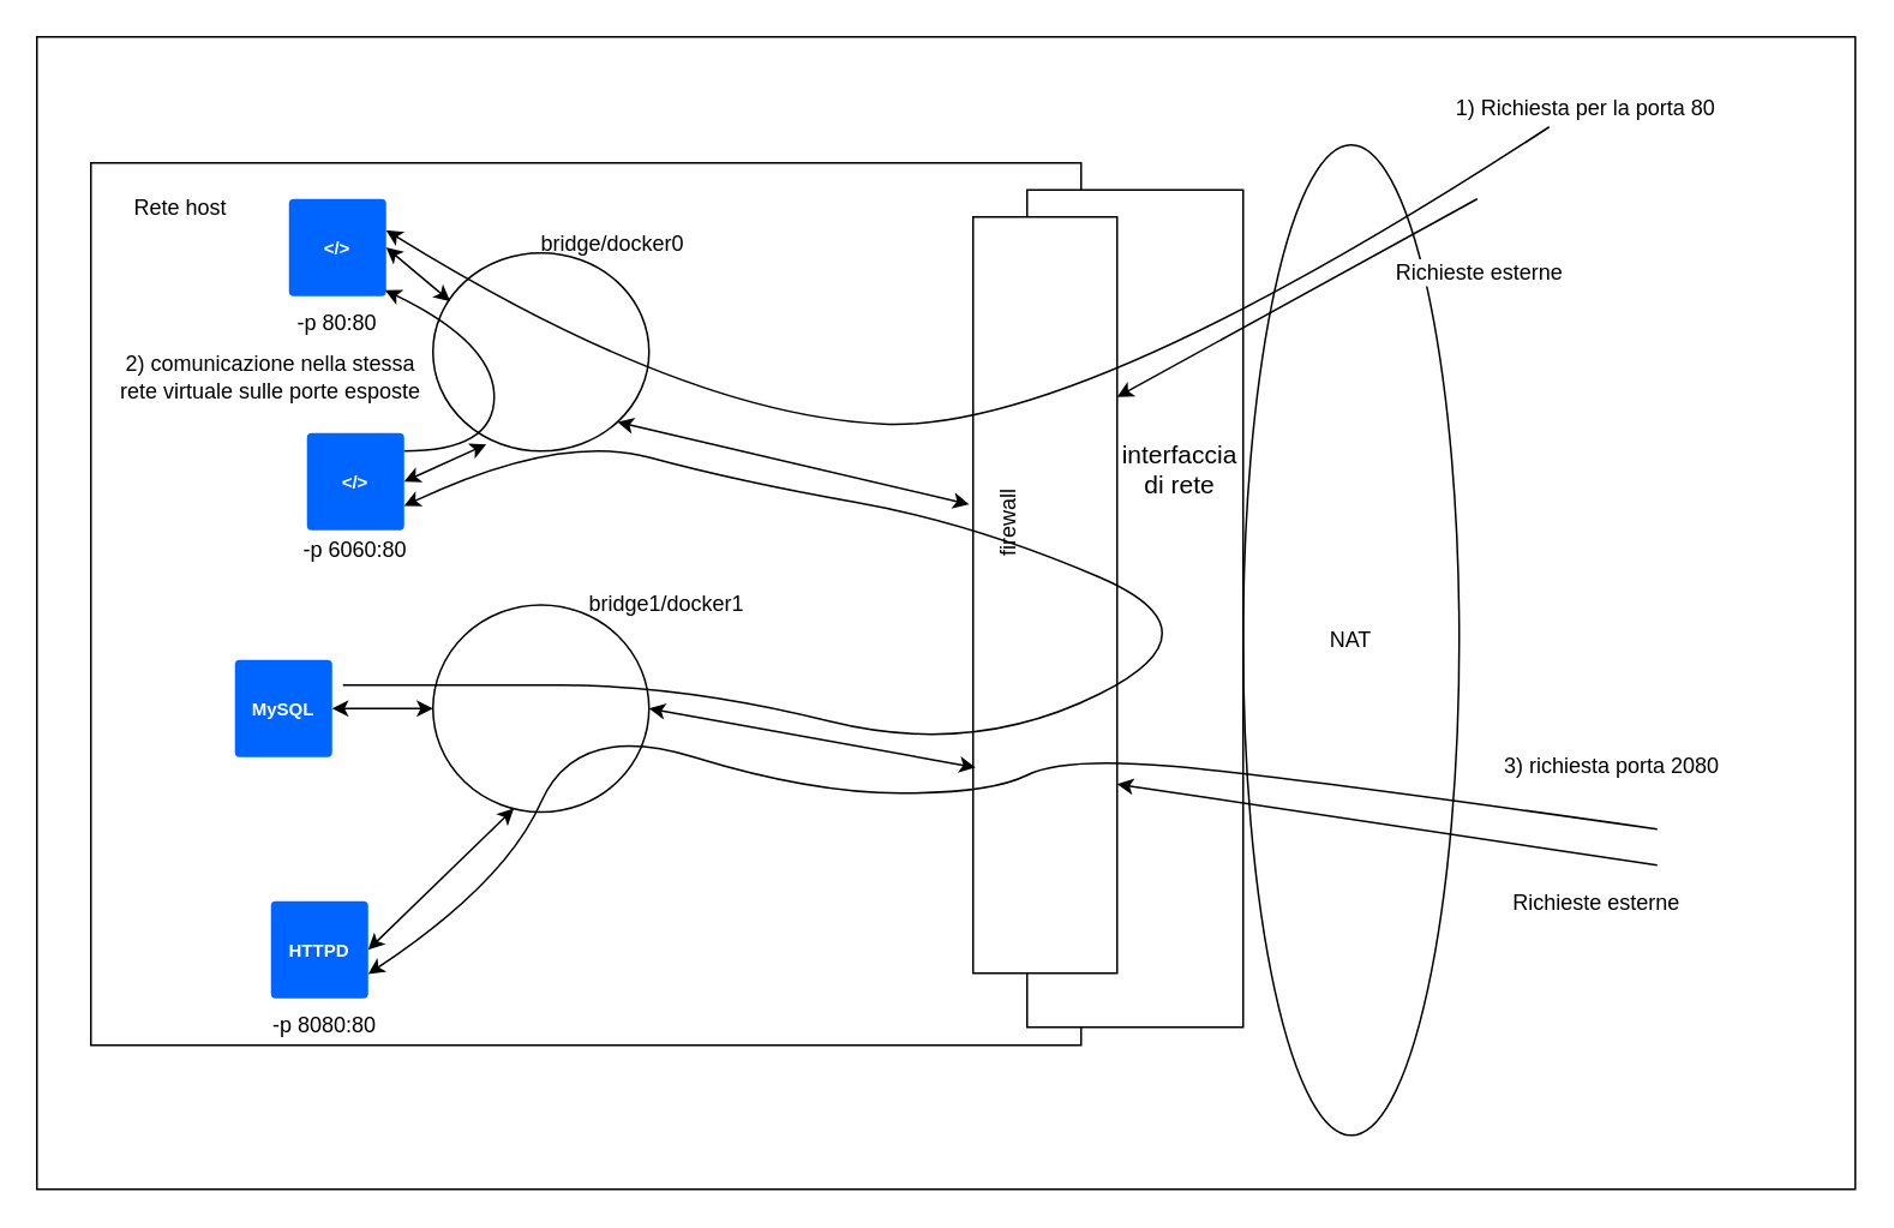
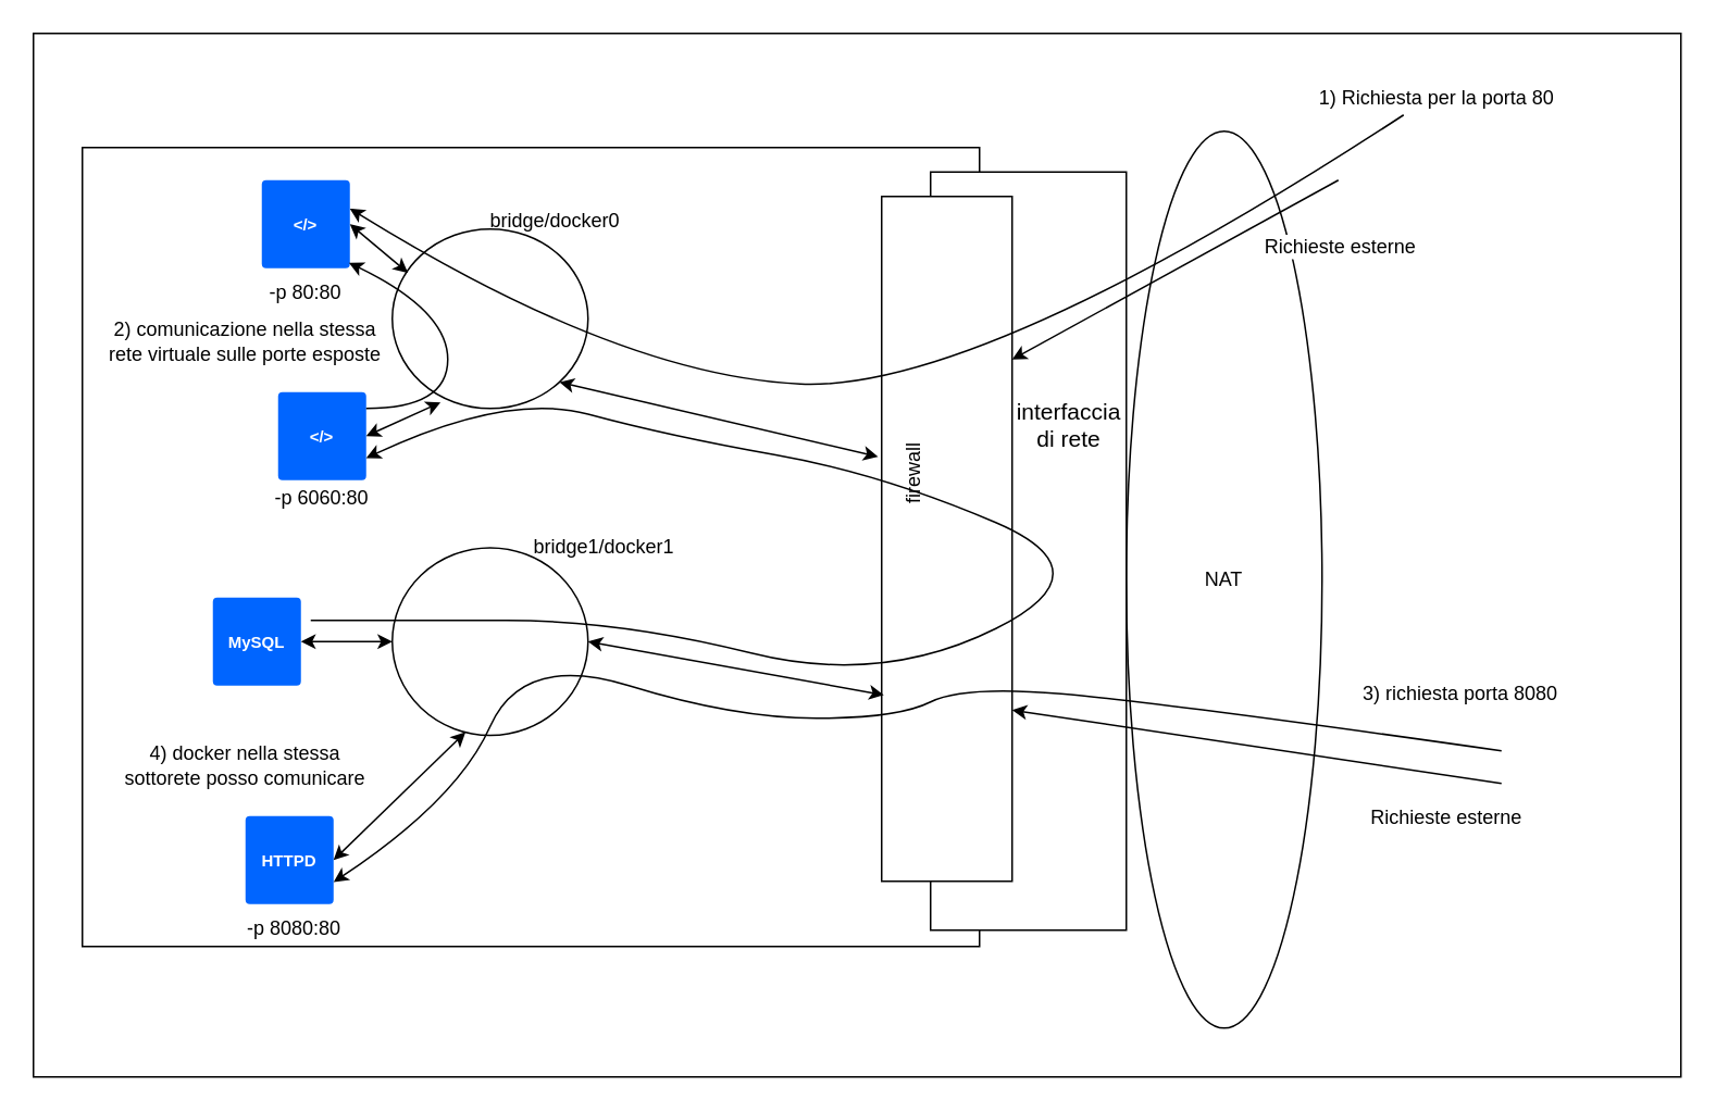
- <mxCell id="11" value="Rete host" style="text;html=1;strokeColor=none;fillColor=none;align=center;verticalAlign=middle;whiteSpace=wrap;rounded=0;fontSize=12;" parent="1" vertex="1"><mxGeometry x="70" y="100" width="60" height="30" as="geometry" /></mxCell>
- <mxCell id="34" value="3) richiesta porta 2080" style="text;html=1;strokeColor=none;fillColor=none;align=center;verticalAlign=middle;whiteSpace=wrap;rounded=0;fontSize=12;" parent="1" vertex="1"><mxGeometry x="820" y="410" width="150" height="30" as="geometry" /></mxCell>
+ <mxCell id="34" value="3) richiesta porta 8080" style="text;html=1;strokeColor=none;fillColor=none;align=center;verticalAlign=middle;whiteSpace=wrap;rounded=0;fontSize=12;" parent="1" vertex="1"><mxGeometry x="820" y="410" width="150" height="30" as="geometry" /></mxCell>
+ <mxCell id="37" value="4) docker nella stessa sottorete posso comunicare" style="text;html=1;strokeColor=none;fillColor=none;align=center;verticalAlign=middle;whiteSpace=wrap;rounded=0;fontSize=12;" parent="1" vertex="1"><mxGeometry x="70" y="454" width="160" height="30" as="geometry" /></mxCell>
